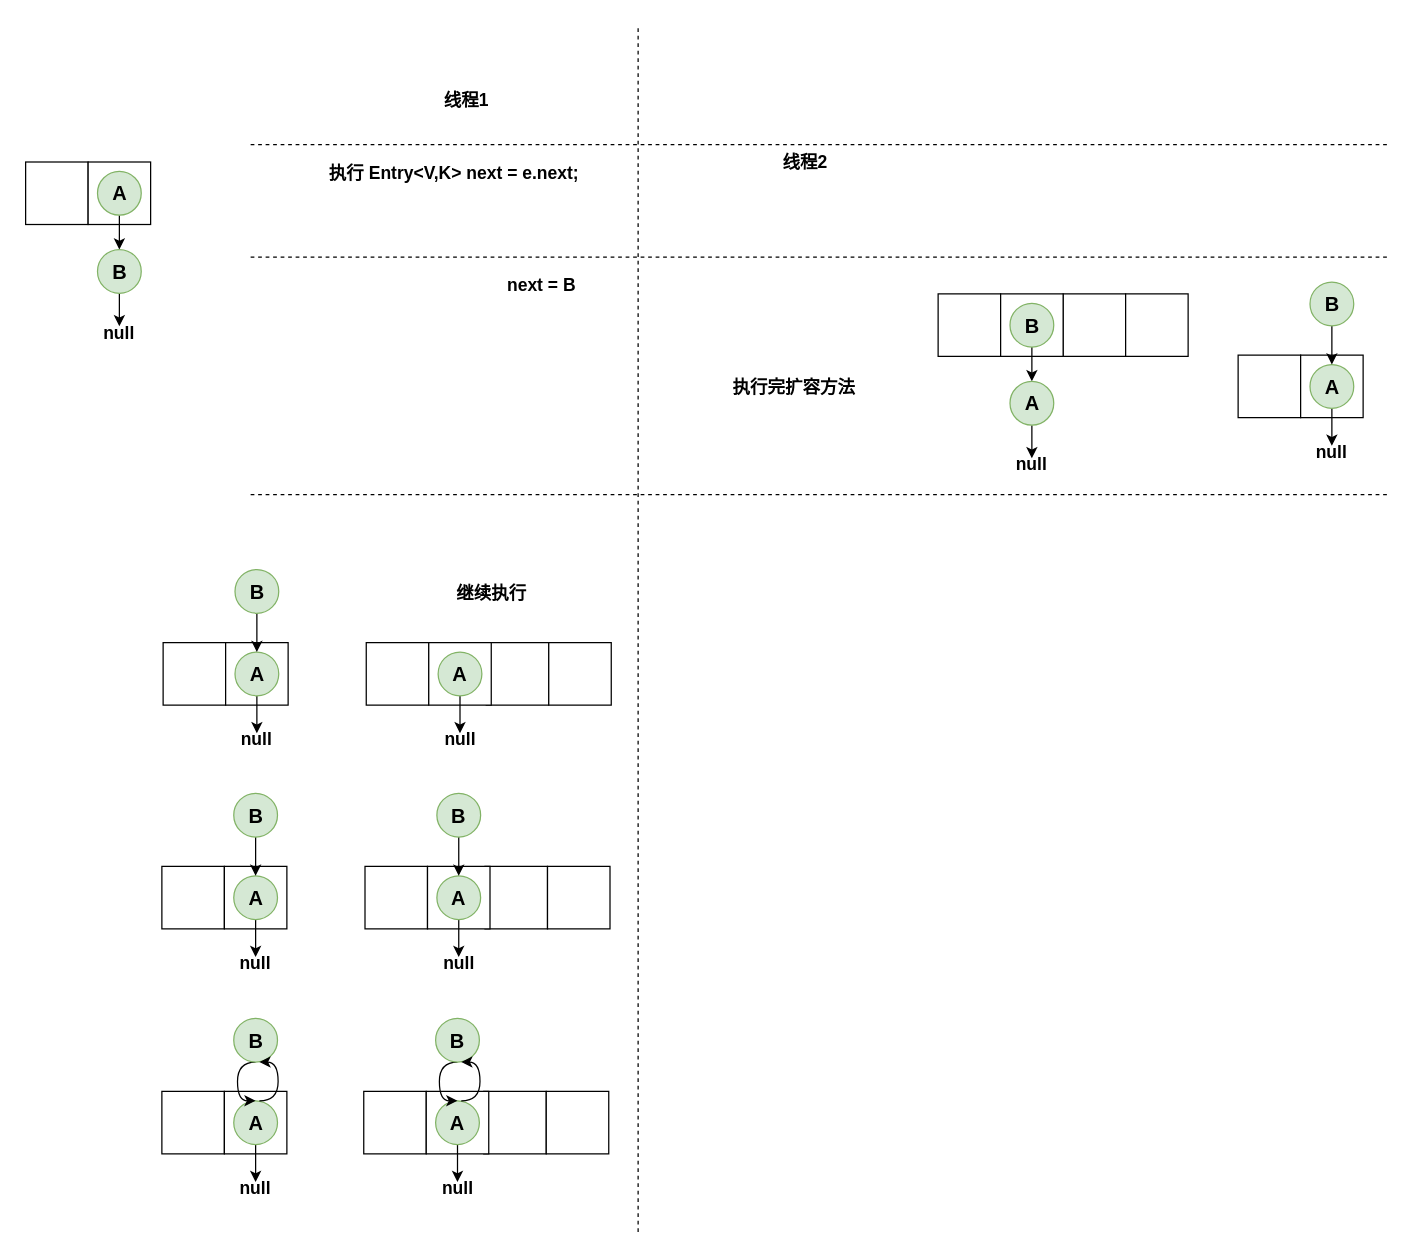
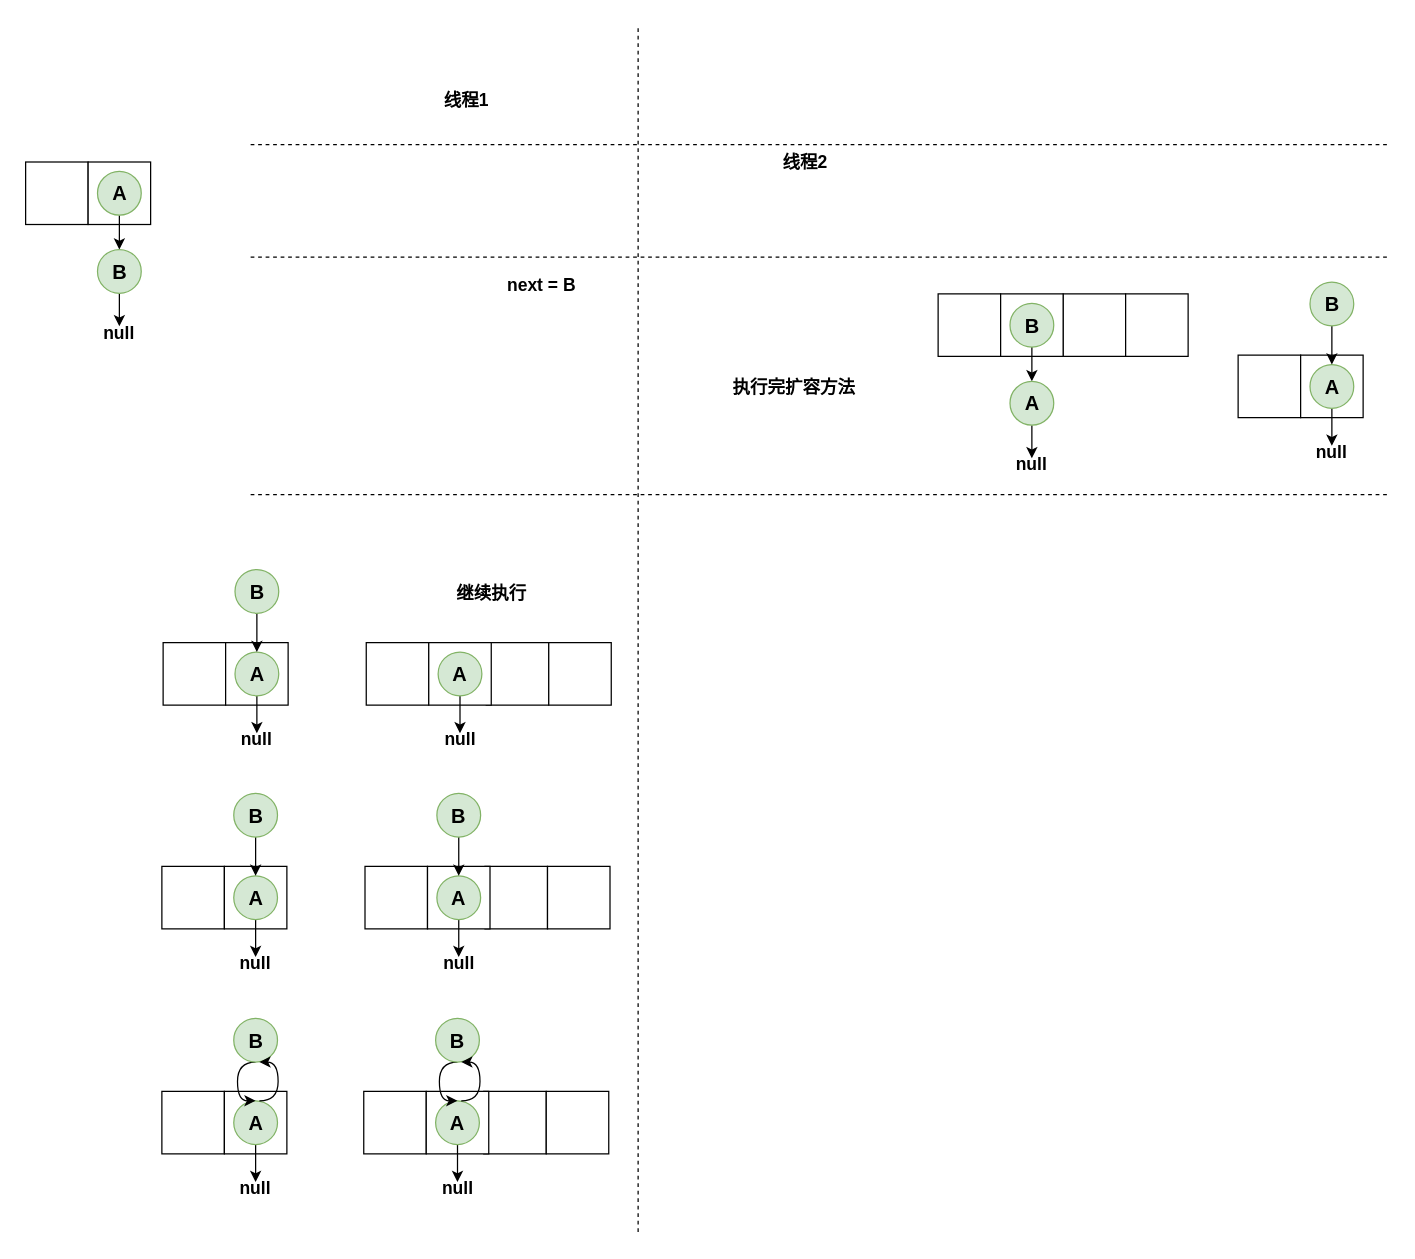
- <mxCell id="32" value="执行 Entry&amp;lt;V,K&amp;gt; next = e.next;" style="text;html=1;strokeColor=none;fillColor=none;align=center;verticalAlign=middle;whiteSpace=wrap;rounded=0;fontStyle=1;fontSize=14;spacingTop=0;" vertex="1" parent="1"><mxGeometry x="237.5" y="112.5" width="250" height="50" as="geometry" /></mxCell>
